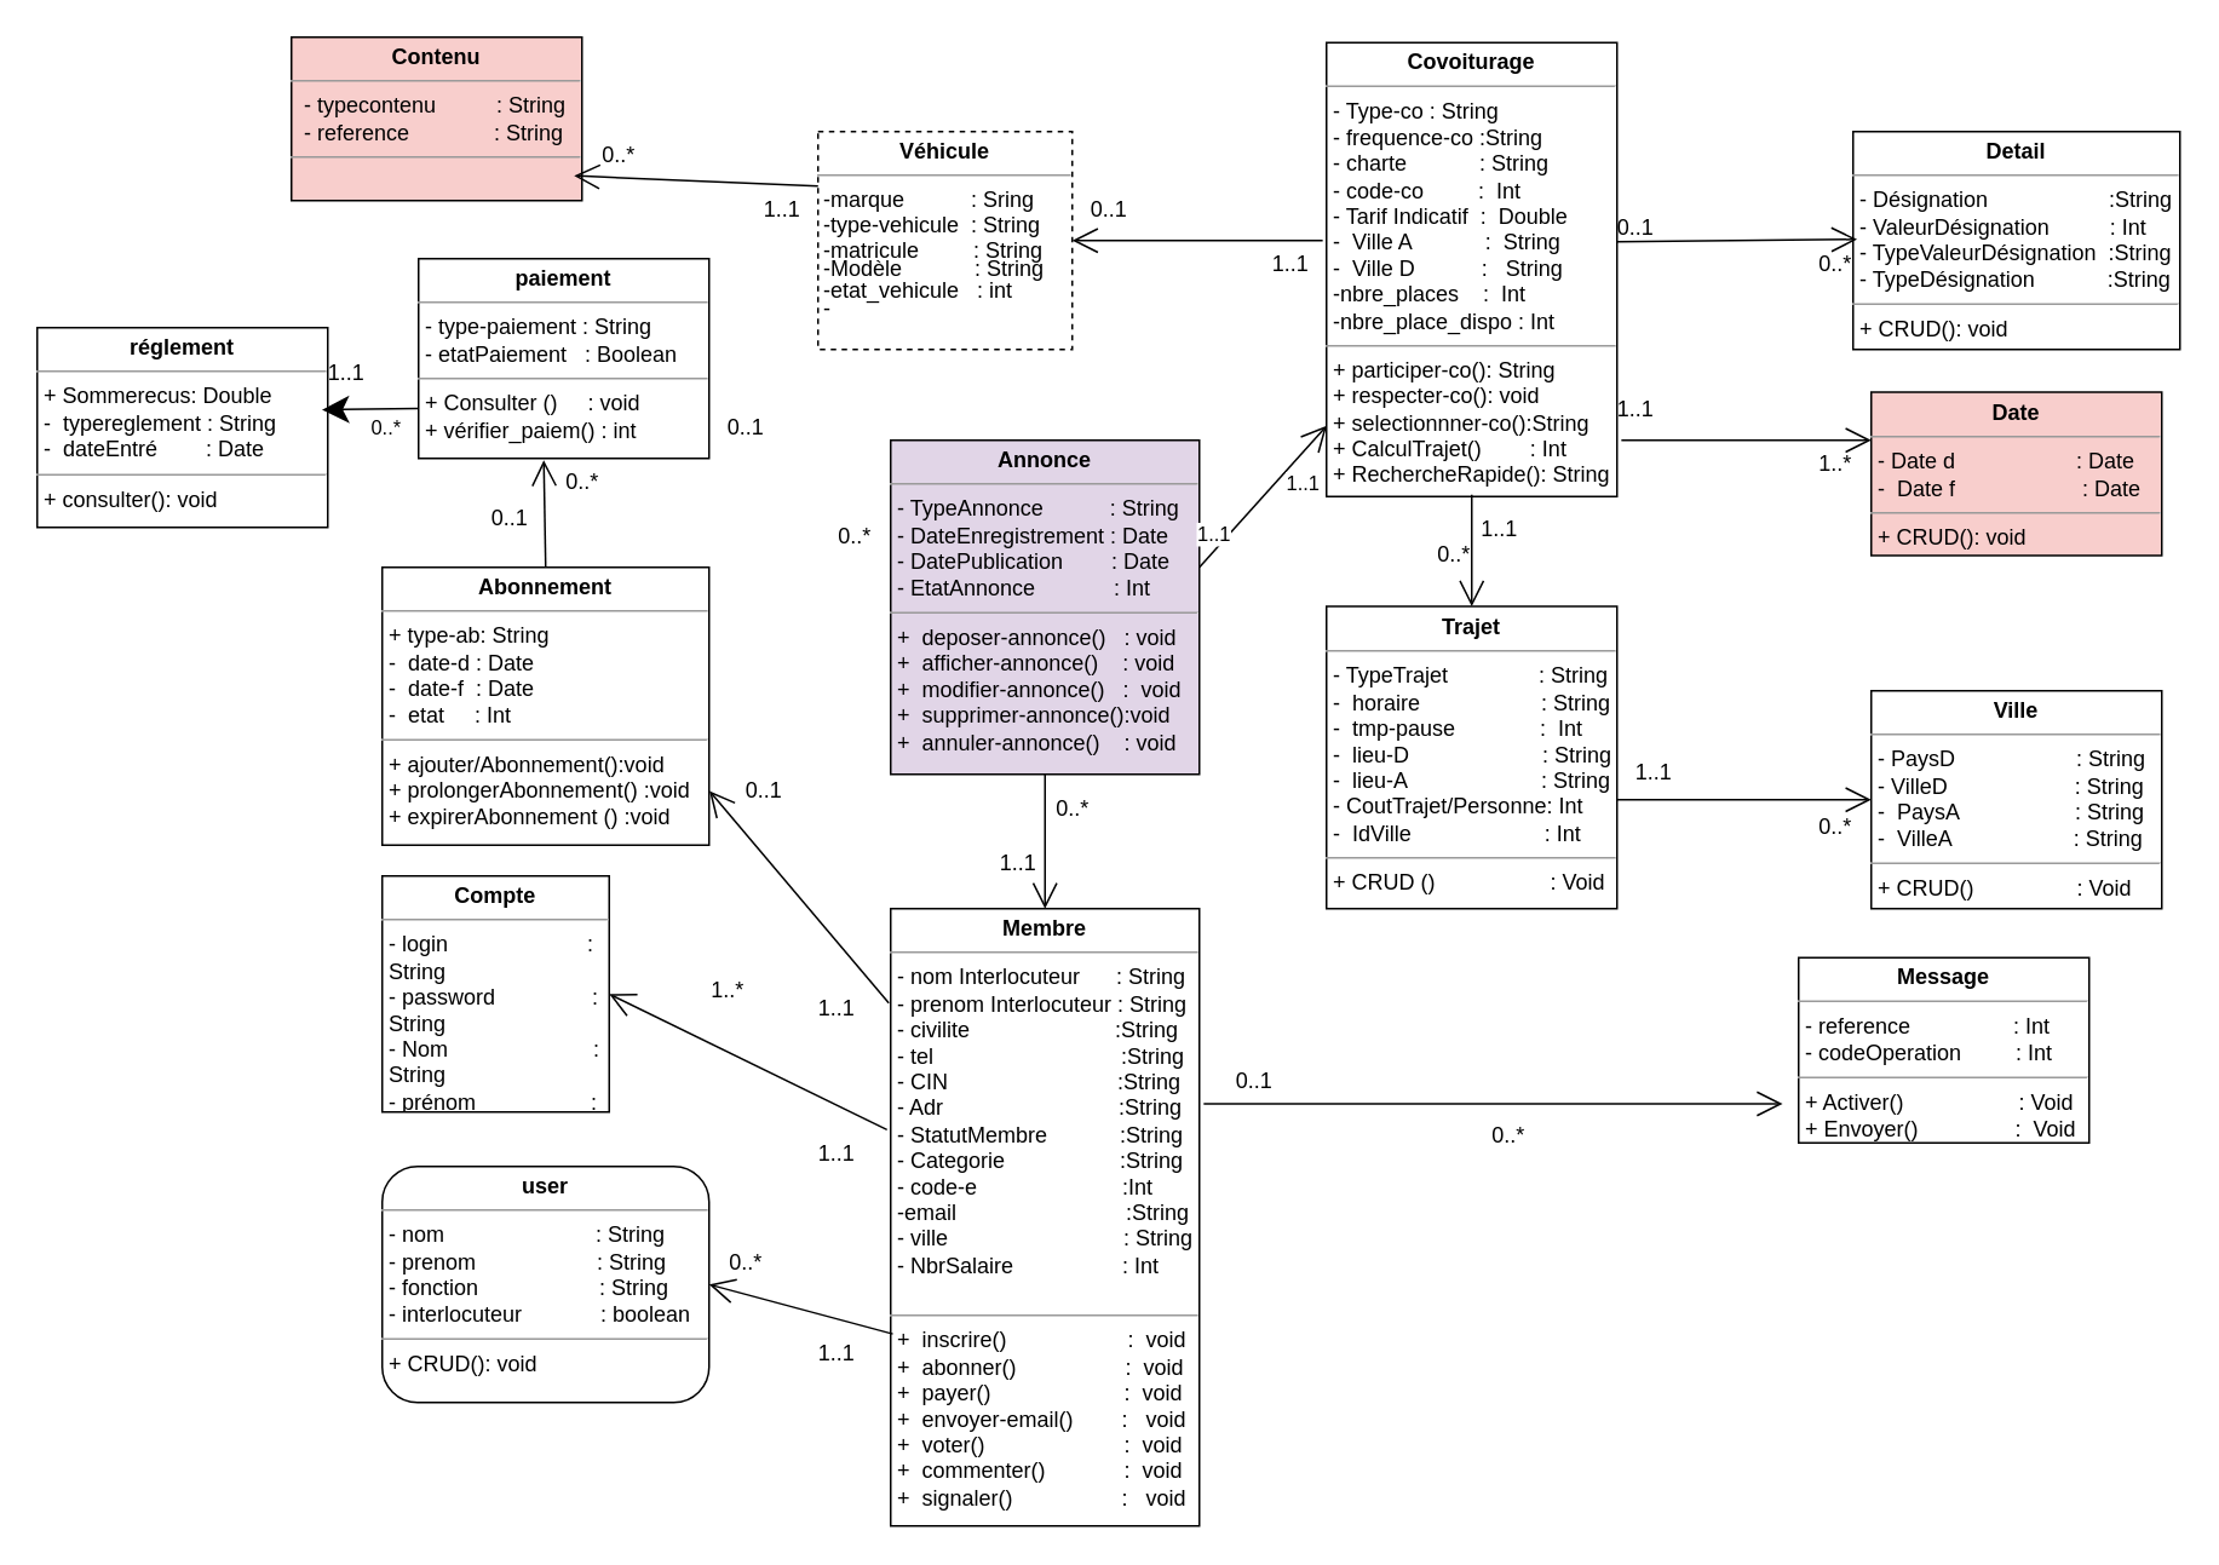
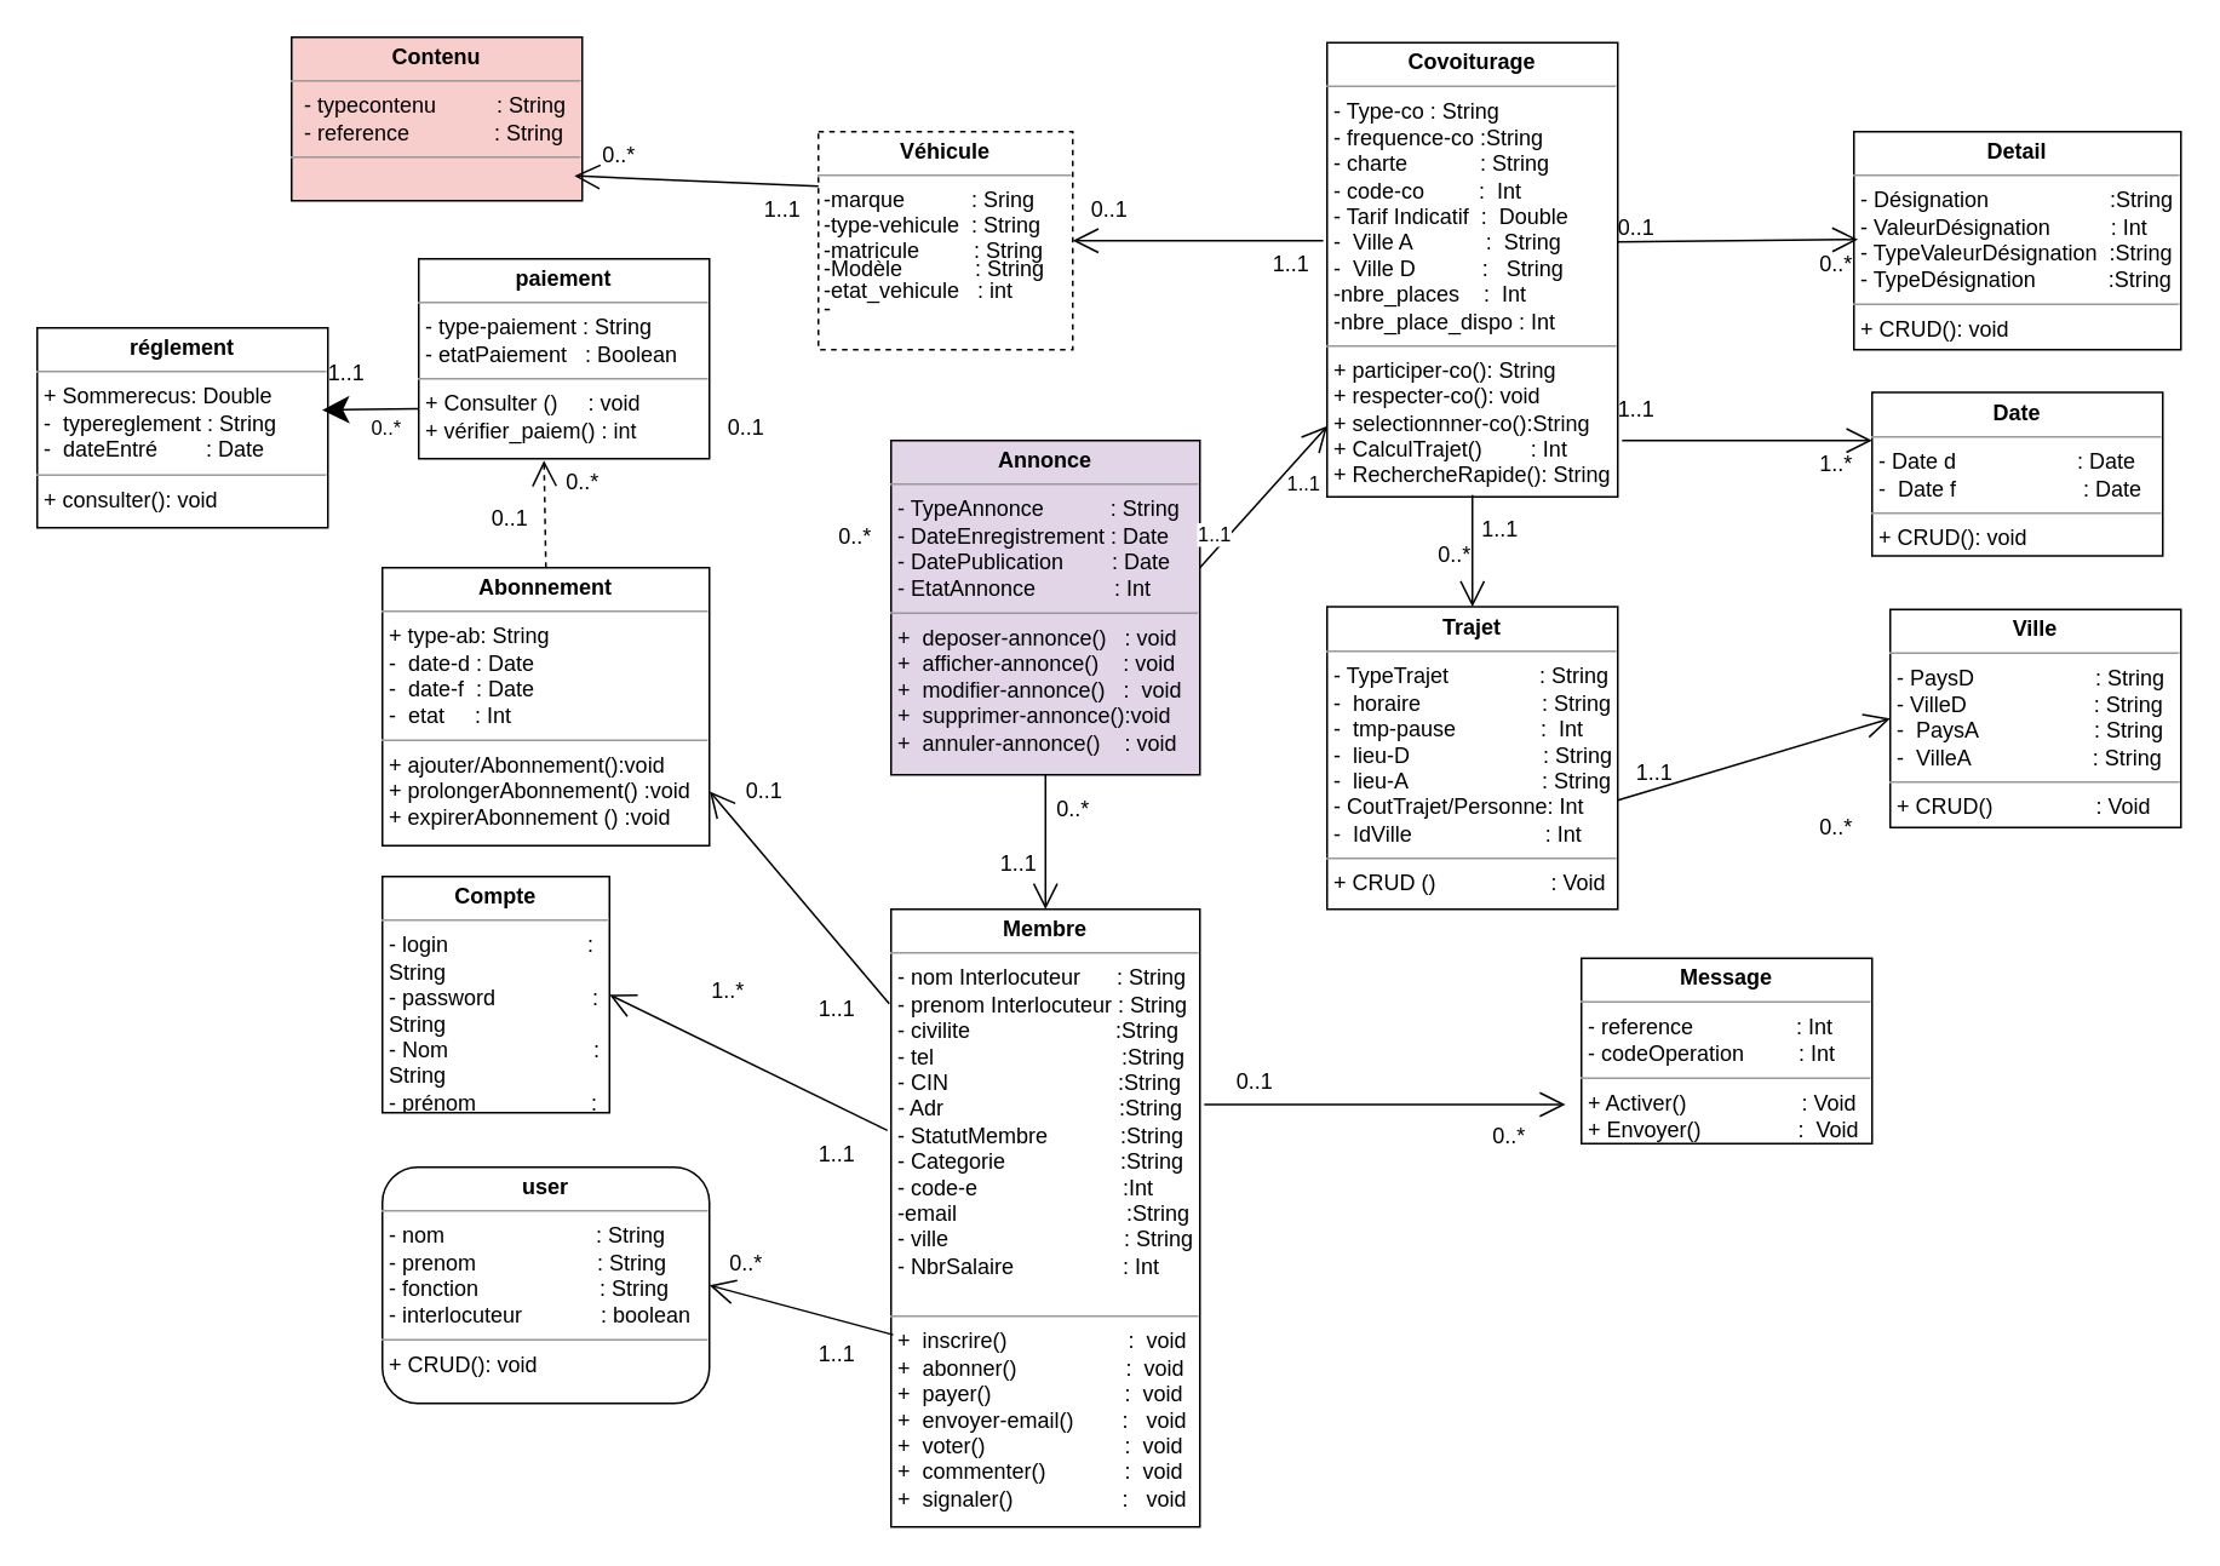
- <mxCell id="12" value="&lt;p style=&quot;margin:0px;margin-top:4px;text-align:center;&quot;&gt;&lt;b&gt;Date&lt;/b&gt;&lt;/p&gt;&lt;hr size=&quot;1&quot;&gt;&lt;p style=&quot;margin:0px;margin-left:4px;&quot;&gt;- Date d&amp;nbsp; &amp;nbsp; &amp;nbsp; &amp;nbsp; &amp;nbsp; &amp;nbsp; &amp;nbsp; &amp;nbsp; &amp;nbsp; &amp;nbsp; : Date&lt;/p&gt;&lt;p style=&quot;margin:0px;margin-left:4px;&quot;&gt;-&amp;nbsp; Date f&amp;nbsp; &amp;nbsp; &amp;nbsp; &amp;nbsp; &amp;nbsp; &amp;nbsp; &amp;nbsp; &amp;nbsp; &amp;nbsp; &amp;nbsp; &amp;nbsp;: Date&lt;/p&gt;&lt;hr size=&quot;1&quot;&gt;&lt;p style=&quot;margin:0px;margin-left:4px;&quot;&gt;+ CRUD(): void&lt;/p&gt;" style="verticalAlign=top;align=left;overflow=fill;fontSize=12;fontFamily=Helvetica;html=1;whiteSpace=wrap;fillColor=#f8cecc;" vertex="1" parent="1"><mxGeometry x="1030" y="215.5" width="160" height="90" as="geometry" /></mxCell>
+ <mxCell id="12" value="&lt;p style=&quot;margin:0px;margin-top:4px;text-align:center;&quot;&gt;&lt;b&gt;Date&lt;/b&gt;&lt;/p&gt;&lt;hr size=&quot;1&quot;&gt;&lt;p style=&quot;margin:0px;margin-left:4px;&quot;&gt;- Date d&amp;nbsp; &amp;nbsp; &amp;nbsp; &amp;nbsp; &amp;nbsp; &amp;nbsp; &amp;nbsp; &amp;nbsp; &amp;nbsp; &amp;nbsp; : Date&lt;/p&gt;&lt;p style=&quot;margin:0px;margin-left:4px;&quot;&gt;-&amp;nbsp; Date f&amp;nbsp; &amp;nbsp; &amp;nbsp; &amp;nbsp; &amp;nbsp; &amp;nbsp; &amp;nbsp; &amp;nbsp; &amp;nbsp; &amp;nbsp; &amp;nbsp;: Date&lt;/p&gt;&lt;hr size=&quot;1&quot;&gt;&lt;p style=&quot;margin:0px;margin-left:4px;&quot;&gt;+ CRUD(): void&lt;/p&gt;" style="verticalAlign=top;align=left;overflow=fill;fontSize=12;fontFamily=Helvetica;html=1;whiteSpace=wrap;" vertex="1" parent="1"><mxGeometry x="1030" y="215.5" width="160" height="90" as="geometry" /></mxCell>
- <mxCell id="39" value="" style="endArrow=open;endFill=1;endSize=12;html=1;rounded=0;exitX=0.5;exitY=0;exitDx=0;exitDy=0;entryX=0.431;entryY=1.009;entryDx=0;entryDy=0;entryPerimeter=0;" edge="1" parent="1" source="6" target="5"><mxGeometry width="160" relative="1" as="geometry"><mxPoint x="400" y="142" as="sourcePoint" /><mxPoint x="560" y="142" as="targetPoint" /></mxGeometry></mxCell>
+ <mxCell id="39" value="" style="endArrow=open;endFill=1;endSize=12;html=1;rounded=0;exitX=0.5;exitY=0;exitDx=0;exitDy=0;entryX=0.431;entryY=1.009;entryDx=0;entryDy=0;entryPerimeter=0;dashed=1;" edge="1" parent="1" source="6" target="5"><mxGeometry width="160" relative="1" as="geometry"><mxPoint x="400" y="142" as="sourcePoint" /><mxPoint x="560" y="142" as="targetPoint" /></mxGeometry></mxCell>
- <mxCell id="9" value="&lt;p style=&quot;margin:0px;margin-top:4px;text-align:center;&quot;&gt;&lt;b&gt;Ville&lt;/b&gt;&lt;/p&gt;&lt;hr size=&quot;1&quot;&gt;&lt;p style=&quot;margin:0px;margin-left:4px;&quot;&gt;- PaysD&amp;nbsp; &amp;nbsp; &amp;nbsp; &amp;nbsp; &amp;nbsp; &amp;nbsp; &amp;nbsp; &amp;nbsp; &amp;nbsp; &amp;nbsp; : String&lt;/p&gt;&lt;p style=&quot;margin:0px;margin-left:4px;&quot;&gt;- VilleD&amp;nbsp; &amp;nbsp; &amp;nbsp; &amp;nbsp; &amp;nbsp; &amp;nbsp; &amp;nbsp; &amp;nbsp; &amp;nbsp; &amp;nbsp; &amp;nbsp;: String&lt;/p&gt;&lt;p style=&quot;margin:0px;margin-left:4px;&quot;&gt;-&amp;nbsp; PaysA&amp;nbsp; &amp;nbsp; &amp;nbsp; &amp;nbsp; &amp;nbsp; &amp;nbsp; &amp;nbsp; &amp;nbsp; &amp;nbsp; &amp;nbsp;: String&lt;/p&gt;&lt;p style=&quot;margin:0px;margin-left:4px;&quot;&gt;-&amp;nbsp; VilleA&amp;nbsp; &amp;nbsp; &amp;nbsp; &amp;nbsp; &amp;nbsp; &amp;nbsp; &amp;nbsp; &amp;nbsp; &amp;nbsp; &amp;nbsp; : String&lt;/p&gt;&lt;hr size=&quot;1&quot;&gt;&lt;p style=&quot;margin:0px;margin-left:4px;&quot;&gt;+ CRUD()&amp;nbsp; &amp;nbsp; &amp;nbsp; &amp;nbsp; &amp;nbsp; &amp;nbsp; &amp;nbsp; &amp;nbsp; &amp;nbsp;: Void&lt;/p&gt;" style="verticalAlign=top;align=left;overflow=fill;fontSize=12;fontFamily=Helvetica;html=1;whiteSpace=wrap;" vertex="1" parent="1"><mxGeometry x="1030" y="380" width="160" height="120" as="geometry" /></mxCell>
+ <mxCell id="9" value="&lt;p style=&quot;margin:0px;margin-top:4px;text-align:center;&quot;&gt;&lt;b&gt;Ville&lt;/b&gt;&lt;/p&gt;&lt;hr size=&quot;1&quot;&gt;&lt;p style=&quot;margin:0px;margin-left:4px;&quot;&gt;- PaysD&amp;nbsp; &amp;nbsp; &amp;nbsp; &amp;nbsp; &amp;nbsp; &amp;nbsp; &amp;nbsp; &amp;nbsp; &amp;nbsp; &amp;nbsp; : String&lt;/p&gt;&lt;p style=&quot;margin:0px;margin-left:4px;&quot;&gt;- VilleD&amp;nbsp; &amp;nbsp; &amp;nbsp; &amp;nbsp; &amp;nbsp; &amp;nbsp; &amp;nbsp; &amp;nbsp; &amp;nbsp; &amp;nbsp; &amp;nbsp;: String&lt;/p&gt;&lt;p style=&quot;margin:0px;margin-left:4px;&quot;&gt;-&amp;nbsp; PaysA&amp;nbsp; &amp;nbsp; &amp;nbsp; &amp;nbsp; &amp;nbsp; &amp;nbsp; &amp;nbsp; &amp;nbsp; &amp;nbsp; &amp;nbsp;: String&lt;/p&gt;&lt;p style=&quot;margin:0px;margin-left:4px;&quot;&gt;-&amp;nbsp; VilleA&amp;nbsp; &amp;nbsp; &amp;nbsp; &amp;nbsp; &amp;nbsp; &amp;nbsp; &amp;nbsp; &amp;nbsp; &amp;nbsp; &amp;nbsp; : String&lt;/p&gt;&lt;hr size=&quot;1&quot;&gt;&lt;p style=&quot;margin:0px;margin-left:4px;&quot;&gt;+ CRUD()&amp;nbsp; &amp;nbsp; &amp;nbsp; &amp;nbsp; &amp;nbsp; &amp;nbsp; &amp;nbsp; &amp;nbsp; &amp;nbsp;: Void&lt;/p&gt;" style="verticalAlign=top;align=left;overflow=fill;fontSize=12;fontFamily=Helvetica;html=1;whiteSpace=wrap;" vertex="1" parent="1"><mxGeometry x="1040" y="335" width="160" height="120" as="geometry" /></mxCell>
- <mxCell id="10" value="&lt;p style=&quot;margin:0px;margin-top:4px;text-align:center;&quot;&gt;&lt;b&gt;Message&lt;/b&gt;&lt;/p&gt;&lt;hr size=&quot;1&quot;&gt;&lt;p style=&quot;margin:0px;margin-left:4px;&quot;&gt;- reference&amp;nbsp; &amp;nbsp; &amp;nbsp; &amp;nbsp; &amp;nbsp; &amp;nbsp; &amp;nbsp; &amp;nbsp; &amp;nbsp;: Int&lt;/p&gt;&lt;p style=&quot;margin:0px;margin-left:4px;&quot;&gt;- codeOperation&amp;nbsp; &amp;nbsp; &amp;nbsp; &amp;nbsp; &amp;nbsp;: Int&lt;/p&gt;&lt;hr size=&quot;1&quot;&gt;&lt;p style=&quot;margin:0px;margin-left:4px;&quot;&gt;+ Activer()&amp;nbsp; &amp;nbsp; &amp;nbsp; &amp;nbsp; &amp;nbsp; &amp;nbsp; &amp;nbsp; &amp;nbsp; &amp;nbsp; &amp;nbsp;: Void&lt;/p&gt;&lt;p style=&quot;margin:0px;margin-left:4px;&quot;&gt;+ Envoyer()&amp;nbsp; &amp;nbsp; &amp;nbsp; &amp;nbsp; &amp;nbsp; &amp;nbsp; &amp;nbsp; &amp;nbsp; :&amp;nbsp; Void&lt;/p&gt;&lt;p style=&quot;margin:0px;margin-left:4px;&quot;&gt;&lt;br&gt;&lt;/p&gt;&lt;p style=&quot;margin:0px;margin-left:4px;&quot;&gt;&lt;br&gt;&lt;/p&gt;" style="verticalAlign=top;align=left;overflow=fill;fontSize=12;fontFamily=Helvetica;html=1;whiteSpace=wrap;" vertex="1" parent="1"><mxGeometry x="990" y="527" width="160" height="102" as="geometry" /></mxCell>
+ <mxCell id="10" value="&lt;p style=&quot;margin:0px;margin-top:4px;text-align:center;&quot;&gt;&lt;b&gt;Message&lt;/b&gt;&lt;/p&gt;&lt;hr size=&quot;1&quot;&gt;&lt;p style=&quot;margin:0px;margin-left:4px;&quot;&gt;- reference&amp;nbsp; &amp;nbsp; &amp;nbsp; &amp;nbsp; &amp;nbsp; &amp;nbsp; &amp;nbsp; &amp;nbsp; &amp;nbsp;: Int&lt;/p&gt;&lt;p style=&quot;margin:0px;margin-left:4px;&quot;&gt;- codeOperation&amp;nbsp; &amp;nbsp; &amp;nbsp; &amp;nbsp; &amp;nbsp;: Int&lt;/p&gt;&lt;hr size=&quot;1&quot;&gt;&lt;p style=&quot;margin:0px;margin-left:4px;&quot;&gt;+ Activer()&amp;nbsp; &amp;nbsp; &amp;nbsp; &amp;nbsp; &amp;nbsp; &amp;nbsp; &amp;nbsp; &amp;nbsp; &amp;nbsp; &amp;nbsp;: Void&lt;/p&gt;&lt;p style=&quot;margin:0px;margin-left:4px;&quot;&gt;+ Envoyer()&amp;nbsp; &amp;nbsp; &amp;nbsp; &amp;nbsp; &amp;nbsp; &amp;nbsp; &amp;nbsp; &amp;nbsp; :&amp;nbsp; Void&lt;/p&gt;&lt;p style=&quot;margin:0px;margin-left:4px;&quot;&gt;&lt;br&gt;&lt;/p&gt;&lt;p style=&quot;margin:0px;margin-left:4px;&quot;&gt;&lt;br&gt;&lt;/p&gt;" style="verticalAlign=top;align=left;overflow=fill;fontSize=12;fontFamily=Helvetica;html=1;whiteSpace=wrap;" vertex="1" parent="1"><mxGeometry x="870" y="527" width="160" height="102" as="geometry" /></mxCell>
